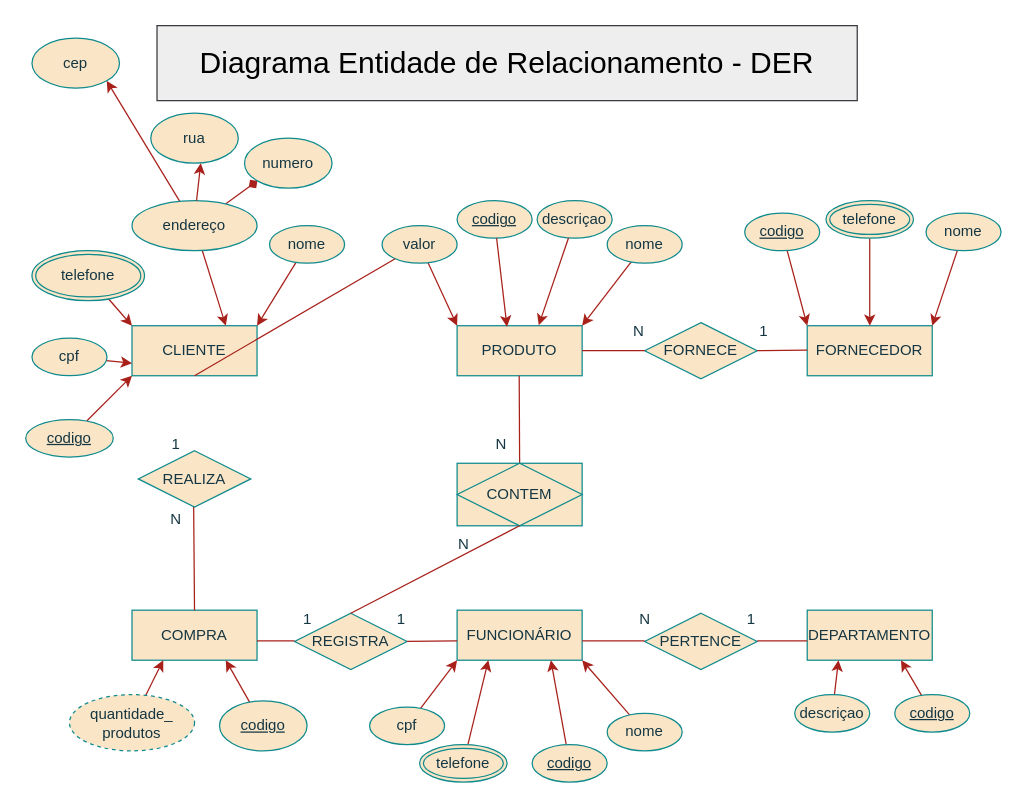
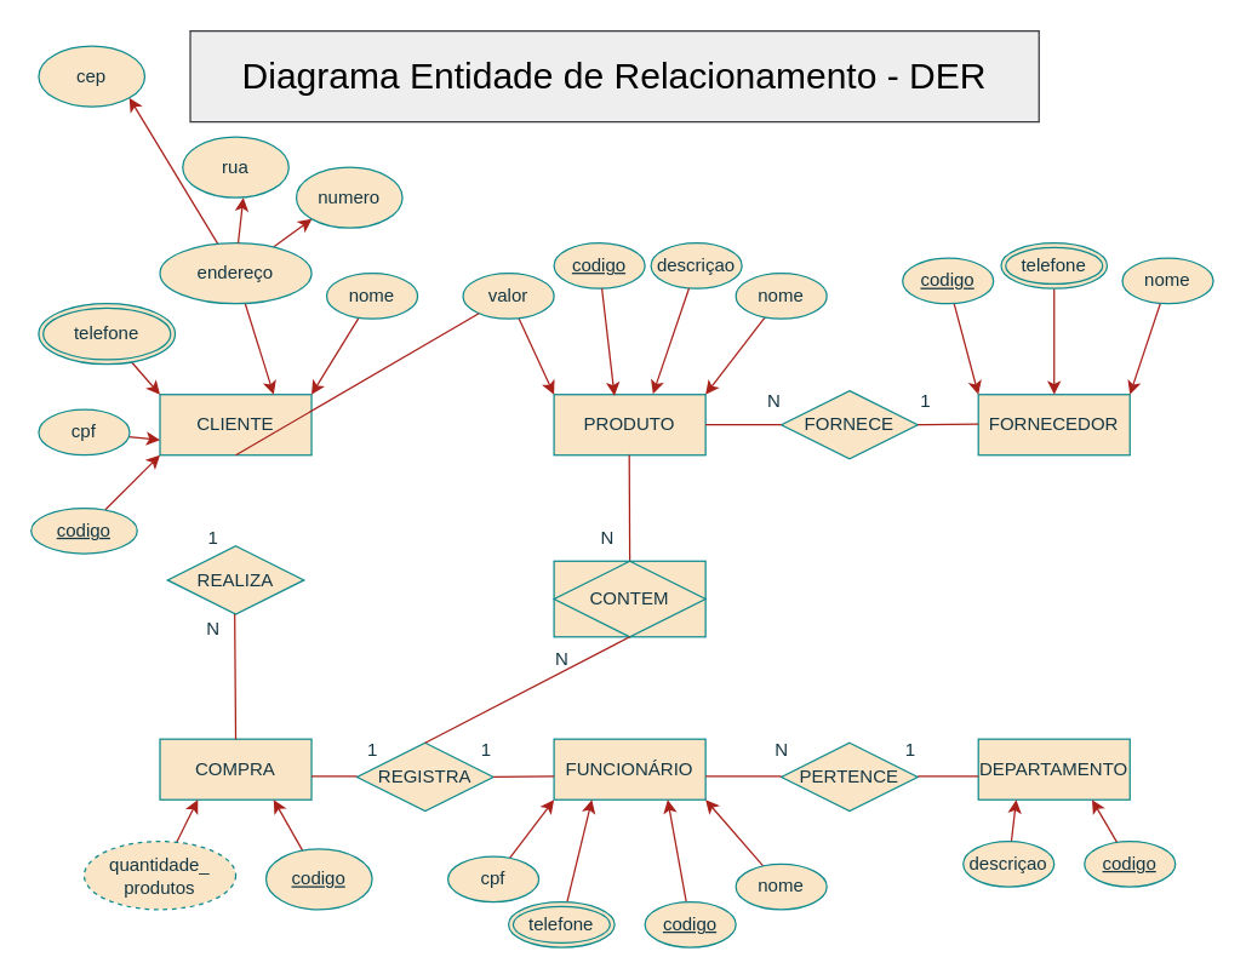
- <mxCell id="22" style="edgeStyle=none;rounded=0;orthogonalLoop=1;jettySize=auto;html=1;entryX=0;entryY=1;entryDx=0;entryDy=0;labelBackgroundColor=none;strokeColor=#A8201A;fontColor=default;endArrow=diamond;" parent="1" source="23" target="26" edge="1"><mxGeometry relative="1" as="geometry" /></mxCell>
+ <mxCell id="22" style="edgeStyle=none;rounded=0;orthogonalLoop=1;jettySize=auto;html=1;entryX=0;entryY=1;entryDx=0;entryDy=0;labelBackgroundColor=none;strokeColor=#A8201A;fontColor=default;" parent="1" source="23" target="26" edge="1"><mxGeometry relative="1" as="geometry" /></mxCell>
